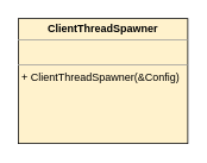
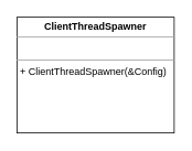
- <mxCell id="2" value="&lt;p style=&quot;margin: 0px ; margin-top: 4px ; text-align: center&quot;&gt;&lt;b&gt;ClientThreadSpawner&lt;/b&gt;&lt;/p&gt;&lt;hr size=&quot;1&quot;&gt;&lt;p style=&quot;margin: 0px ; margin-left: 4px&quot;&gt;&lt;br&gt;&lt;/p&gt;&lt;hr size=&quot;1&quot;&gt;&lt;p style=&quot;margin: 0px ; margin-left: 4px&quot;&gt;+ ClientThreadSpawner(&amp;amp;Config)&lt;/p&gt;" style="verticalAlign=top;align=left;overflow=fill;fontSize=12;fontFamily=Helvetica;html=1;fillColor=#fff2cc;" vertex="1" parent="1"><mxGeometry x="20" y="20" width="190" height="140" as="geometry" /></mxCell>
+ <mxCell id="2" value="&lt;p style=&quot;margin: 0px ; margin-top: 4px ; text-align: center&quot;&gt;&lt;b&gt;ClientThreadSpawner&lt;/b&gt;&lt;/p&gt;&lt;hr size=&quot;1&quot;&gt;&lt;p style=&quot;margin: 0px ; margin-left: 4px&quot;&gt;&lt;br&gt;&lt;/p&gt;&lt;hr size=&quot;1&quot;&gt;&lt;p style=&quot;margin: 0px ; margin-left: 4px&quot;&gt;+ ClientThreadSpawner(&amp;amp;Config)&lt;/p&gt;" style="verticalAlign=top;align=left;overflow=fill;fontSize=12;fontFamily=Helvetica;html=1;" vertex="1" parent="1"><mxGeometry x="20" y="20" width="190" height="140" as="geometry" /></mxCell>
